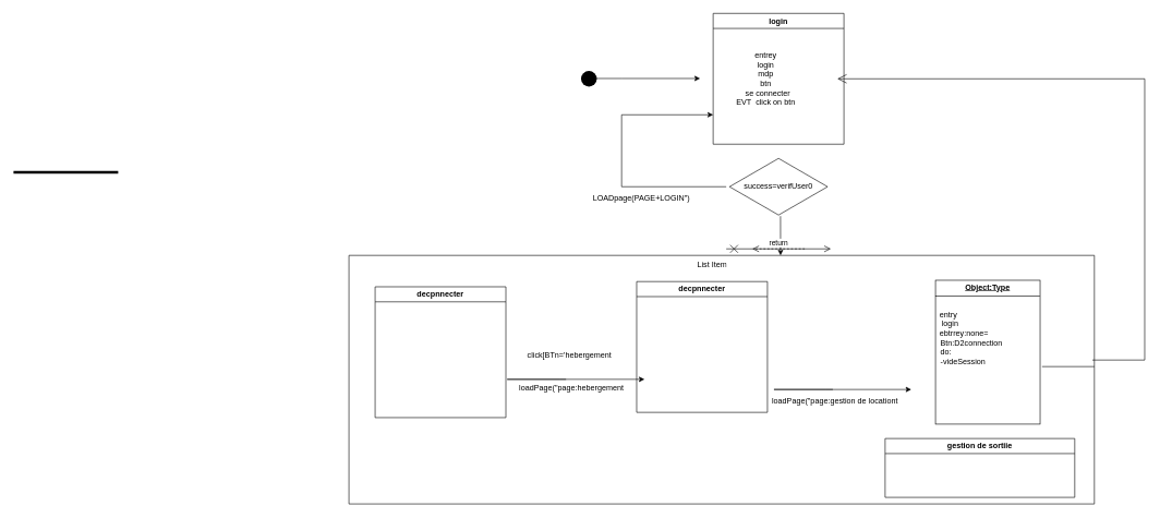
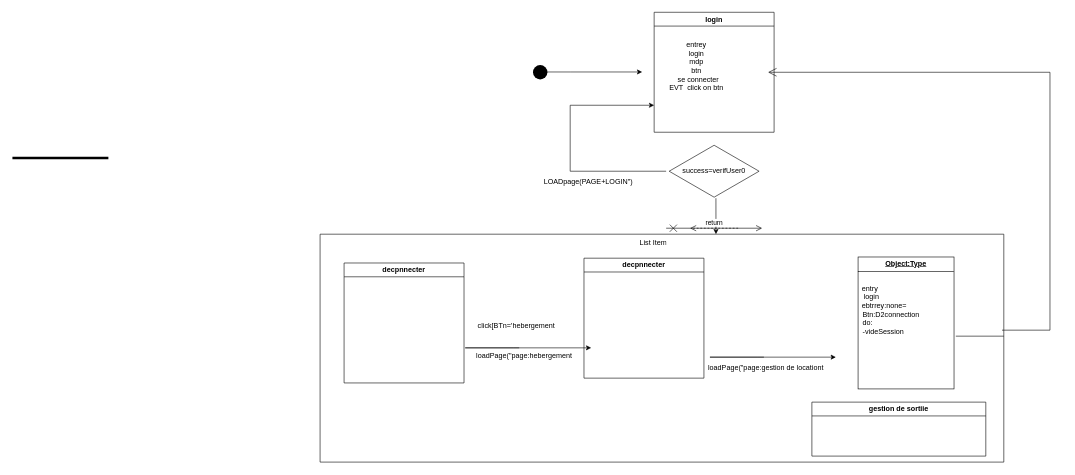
- <mxCell id="3" value="&lt;div&gt;entrey&lt;/div&gt;&lt;div&gt;login&lt;/div&gt;&lt;div&gt;mdp&lt;/div&gt;&lt;div&gt;btn&lt;/div&gt;&lt;div&gt;&amp;nbsp; se connecter &lt;br&gt;&lt;/div&gt;&lt;div&gt;EVT&amp;nbsp; click on btn&lt;br&gt;&lt;/div&gt;" style="text;html=1;align=center;verticalAlign=middle;resizable=0;points=[];autosize=1;strokeColor=none;fillColor=none;" vertex="1" parent="2"><mxGeometry x="25" y="50" width="110" height="100" as="geometry" /></mxCell>
+ <mxCell id="3" value="&lt;div&gt;entrey&lt;/div&gt;&lt;div&gt;login&lt;/div&gt;&lt;div&gt;mdp&lt;/div&gt;&lt;div&gt;btn&lt;/div&gt;&lt;div&gt;&amp;nbsp; se connecter &lt;br&gt;&lt;/div&gt;&lt;div&gt;EVT&amp;nbsp; click on btn&lt;br&gt;&lt;/div&gt;" style="text;html=1;align=center;verticalAlign=middle;resizable=0;points=[];autosize=1;strokeColor=none;fillColor=none;" vertex="1" parent="2"><mxGeometry x="15" y="40" width="110" height="100" as="geometry" /></mxCell>
- <mxCell id="23" value="click[BTn='hebergement" style="text;html=1;align=center;verticalAlign=middle;resizable=0;points=[];autosize=1;strokeColor=none;fillColor=none;" parent="1" vertex="1"><mxGeometry x="790" y="528" width="160" height="30" as="geometry" /></mxCell>
+ <mxCell id="23" value="click[BTn='hebergement" style="text;html=1;align=center;verticalAlign=middle;resizable=0;points=[];autosize=1;strokeColor=none;fillColor=none;" parent="1" vertex="1"><mxGeometry x="780" y="528" width="160" height="30" as="geometry" /></mxCell>
